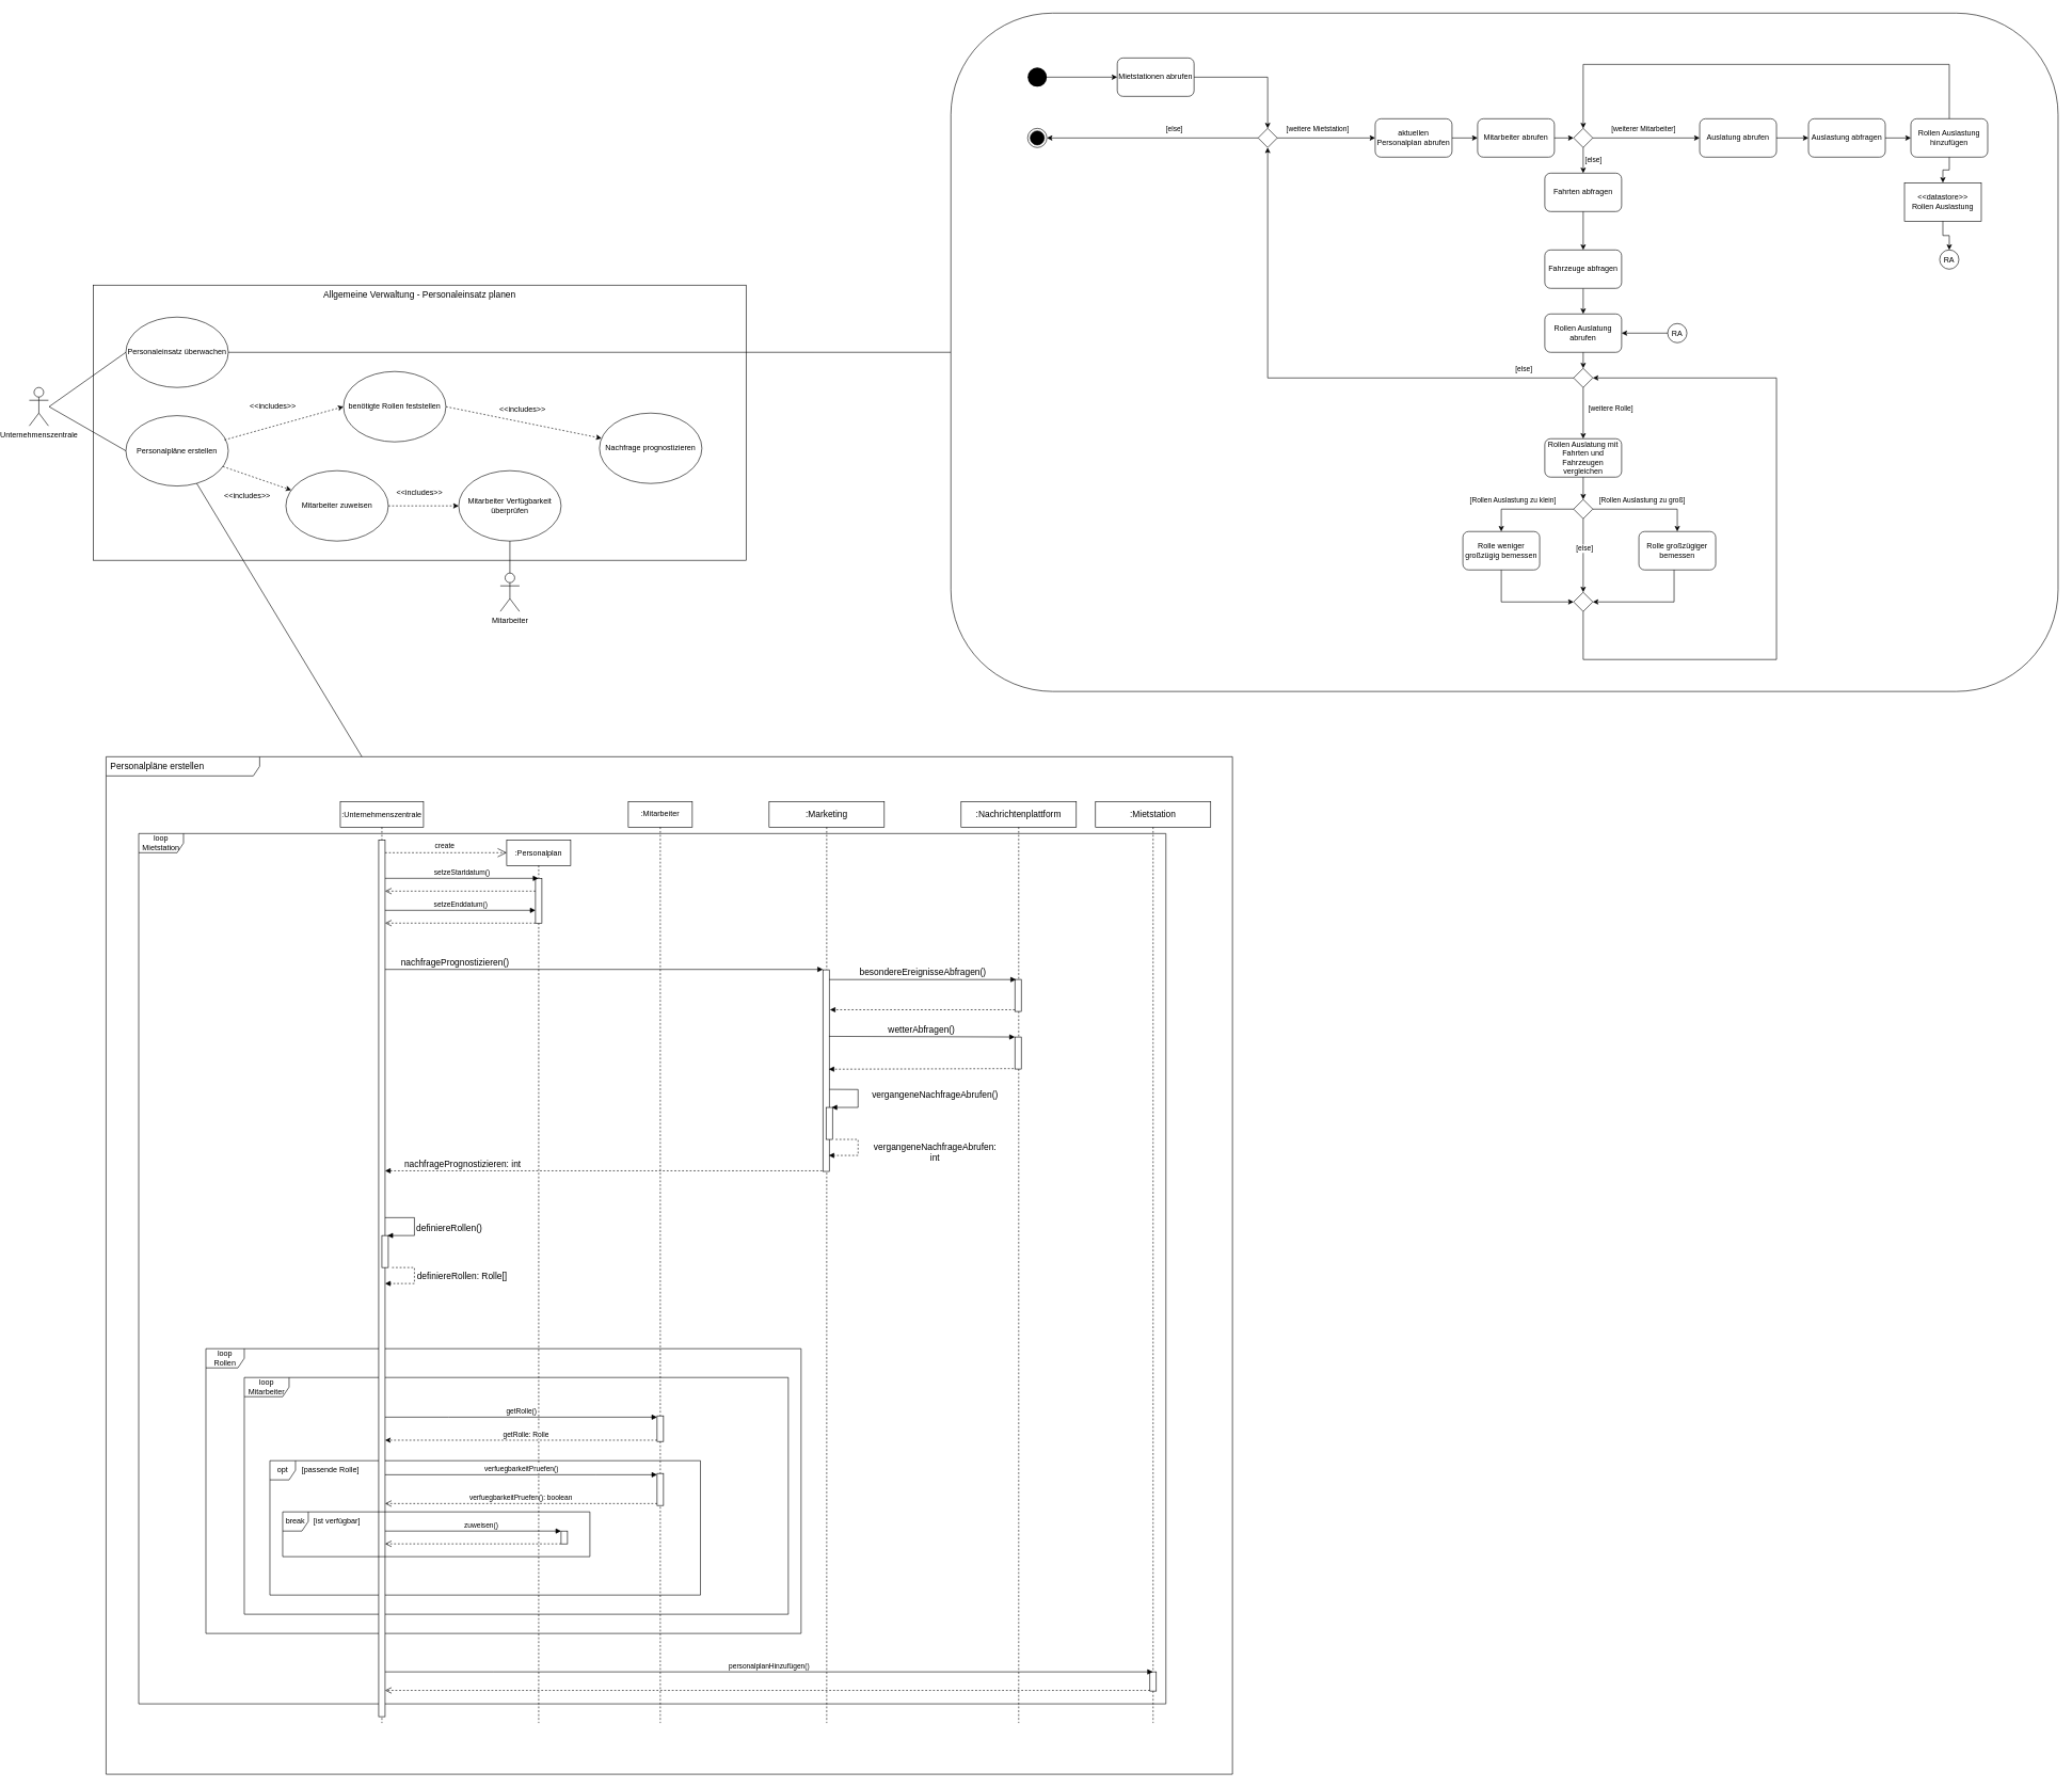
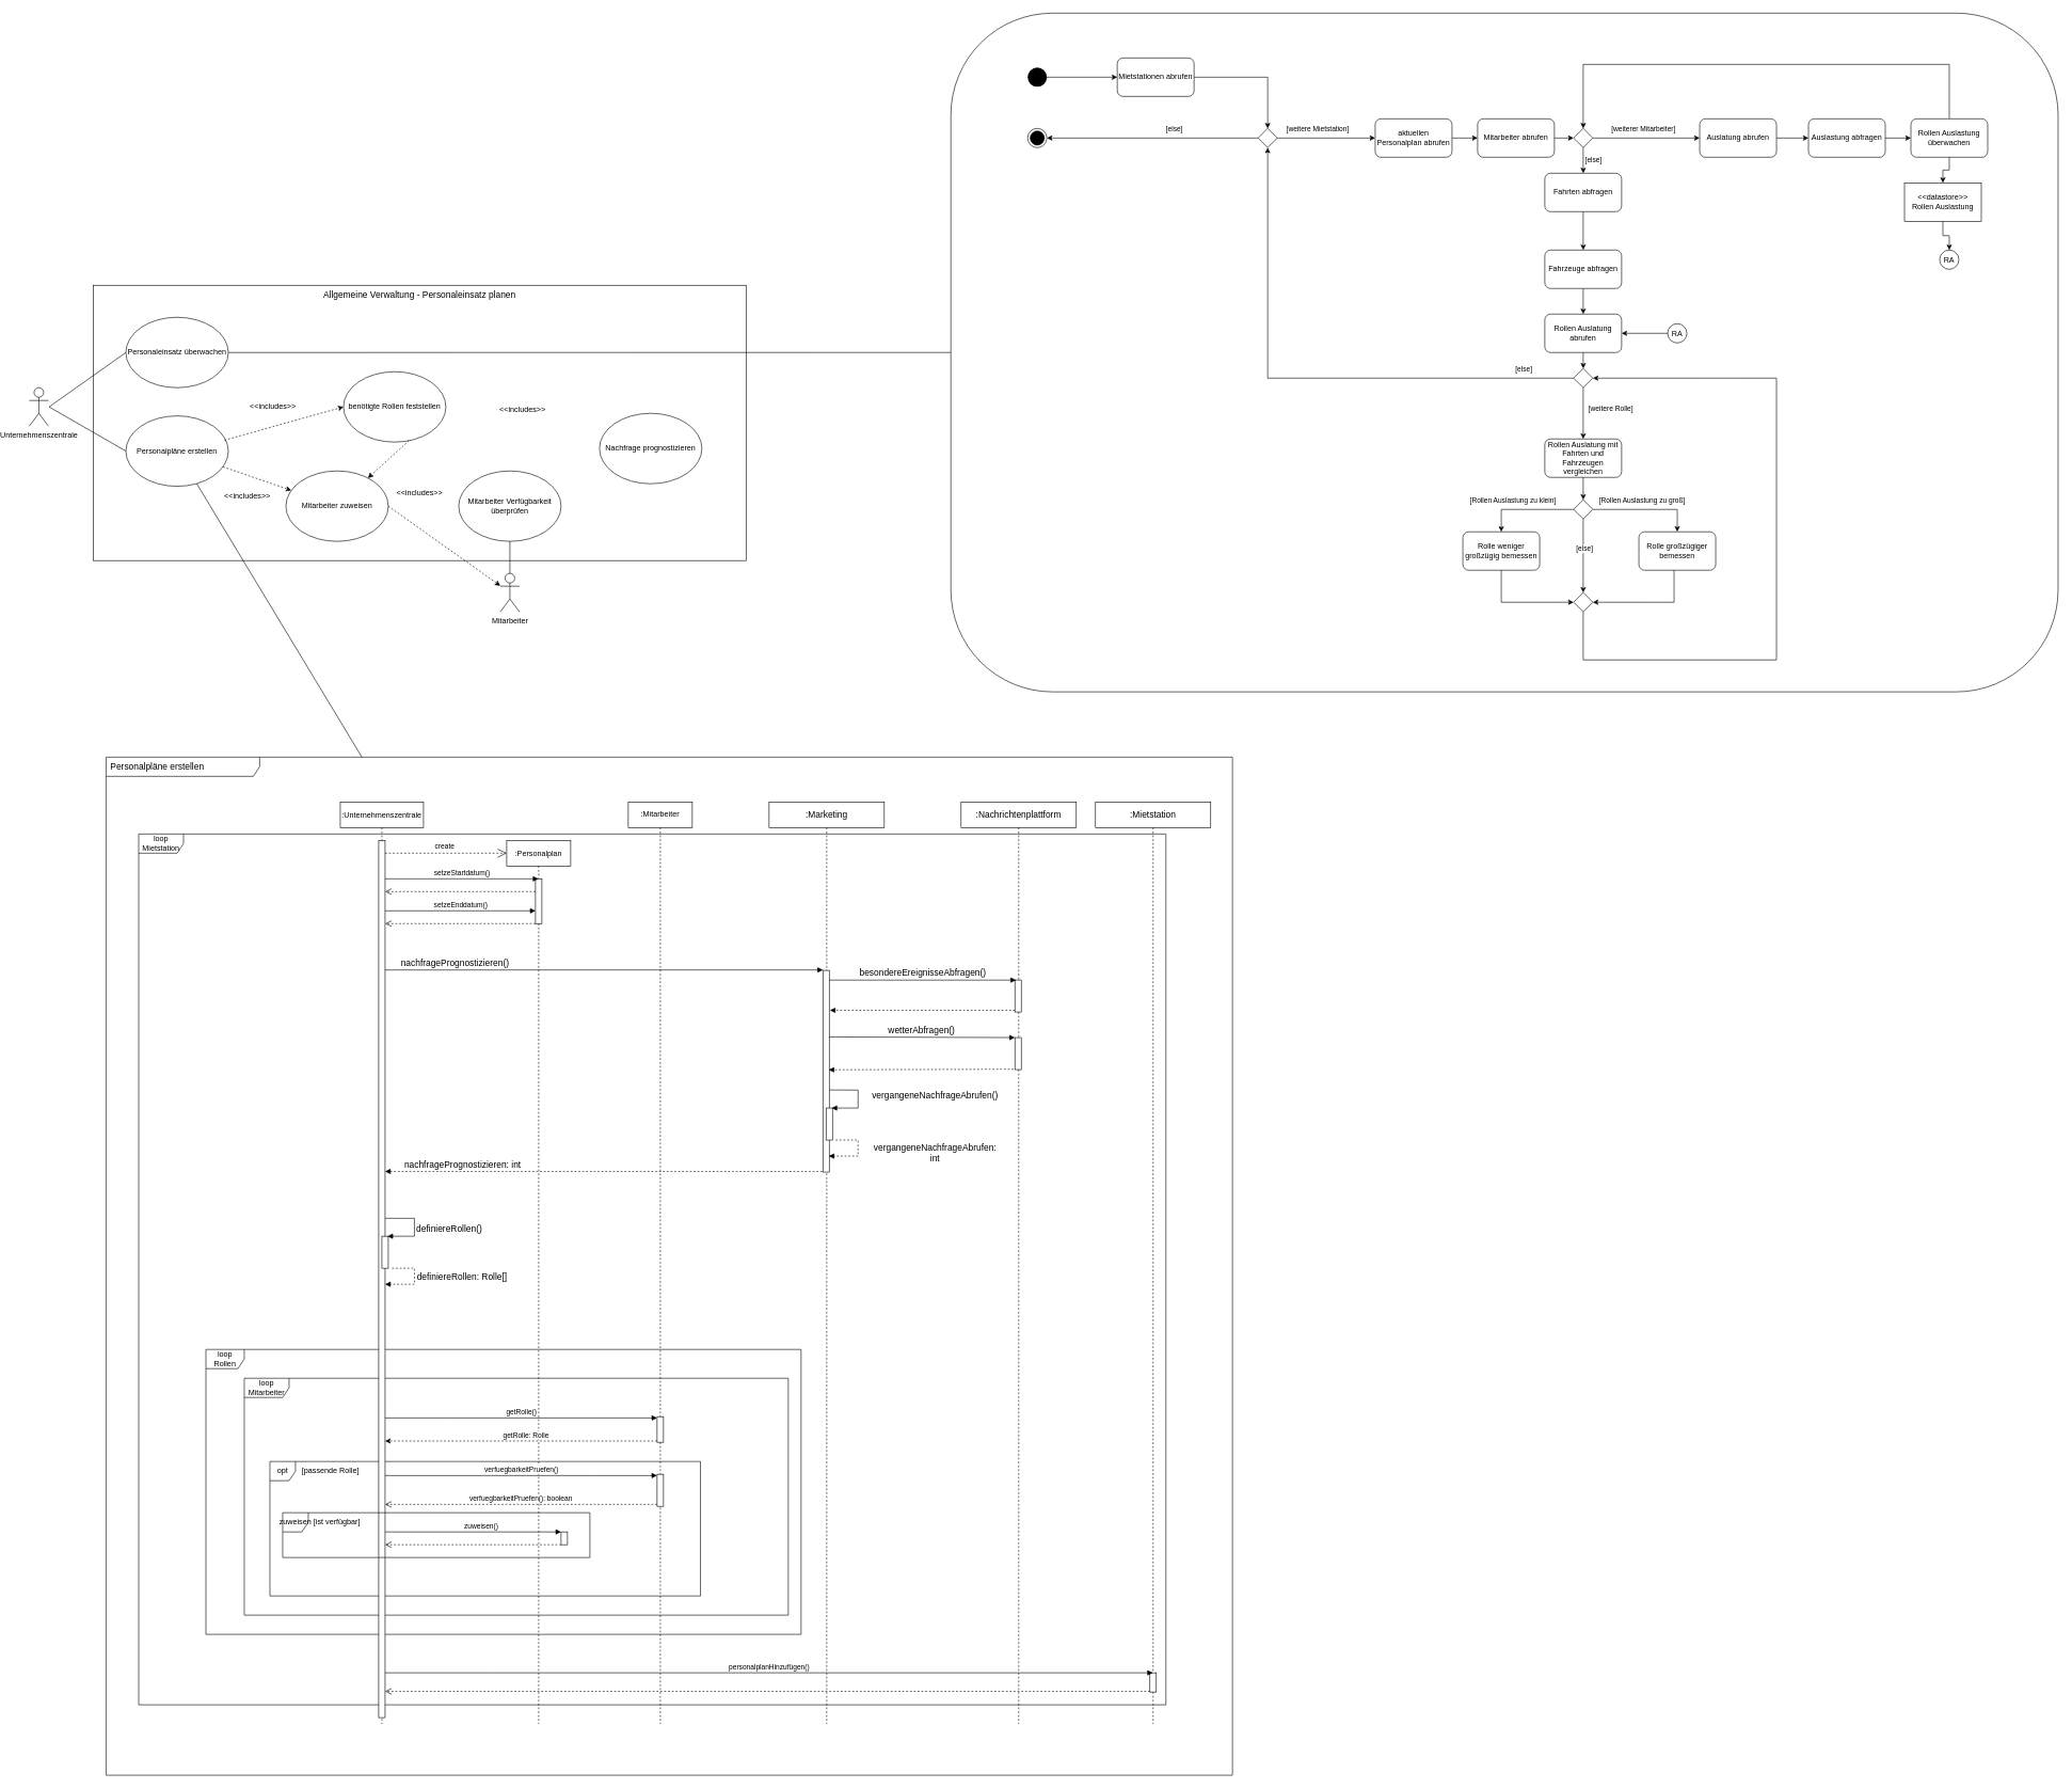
- <mxCell id="96" value="Rollen Auslastung hinzufügen" style="rounded=1;whiteSpace=wrap;html=1;" parent="73" vertex="1"><mxGeometry x="1500" y="165.07" width="120" height="60" as="geometry" /></mxCell>
+ <mxCell id="96" value="Rollen Auslastung überwachen" style="rounded=1;whiteSpace=wrap;html=1;" parent="73" vertex="1"><mxGeometry x="1500" y="165.07" width="120" height="60" as="geometry" /></mxCell>
- <mxCell id="6" style="edgeStyle=none;rounded=0;orthogonalLoop=1;jettySize=auto;html=1;dashed=1;fontSize=12;startArrow=none;startFill=0;endArrow=classic;endFill=1;exitX=1;exitY=0.5;exitDx=0;exitDy=0;" parent="1" source="7" target="9" edge="1"><mxGeometry relative="1" as="geometry" /></mxCell>
+ <mxCell id="6" style="edgeStyle=none;rounded=0;orthogonalLoop=1;jettySize=auto;html=1;dashed=1;fontSize=12;startArrow=none;startFill=0;endArrow=classic;endFill=1;exitX=1;exitY=0.5;exitDx=0;exitDy=0;" parent="1" source="7" target="10" edge="1"><mxGeometry relative="1" as="geometry" /></mxCell>
- <mxCell id="20" style="edgeStyle=none;rounded=0;orthogonalLoop=1;jettySize=auto;html=1;dashed=1;fontSize=12;startArrow=none;startFill=0;endArrow=classic;endFill=1;entryX=0;entryY=0.5;entryDx=0;entryDy=0;exitX=1;exitY=0.5;exitDx=0;exitDy=0;" parent="1" source="10" target="19" edge="1"><mxGeometry relative="1" as="geometry"><mxPoint x="332.598" y="738.536" as="sourcePoint" /><mxPoint x="439.456" y="775.389" as="targetPoint" /></mxGeometry></mxCell>
+ <mxCell id="20" style="edgeStyle=none;rounded=0;orthogonalLoop=1;jettySize=auto;html=1;dashed=1;fontSize=12;startArrow=none;startFill=0;endArrow=classic;endFill=1;exitX=1;exitY=0.5;exitDx=0;exitDy=0;" parent="1" source="10" target="22" edge="1"><mxGeometry relative="1" as="geometry"><mxPoint x="332.598" y="738.536" as="sourcePoint" /><mxPoint x="439.456" y="775.389" as="targetPoint" /></mxGeometry></mxCell>
- <mxCell id="36" value="break" style="shape=umlFrame;whiteSpace=wrap;html=1;width=40;height=30;" parent="28" vertex="1"><mxGeometry x="-90" y="1110" width="480" height="70" as="geometry" /></mxCell>
+ <mxCell id="36" value="zuweisen" style="shape=umlFrame;whiteSpace=wrap;html=1;width=40;height=30;" parent="28" vertex="1"><mxGeometry x="-90" y="1110" width="480" height="70" as="geometry" /></mxCell>
